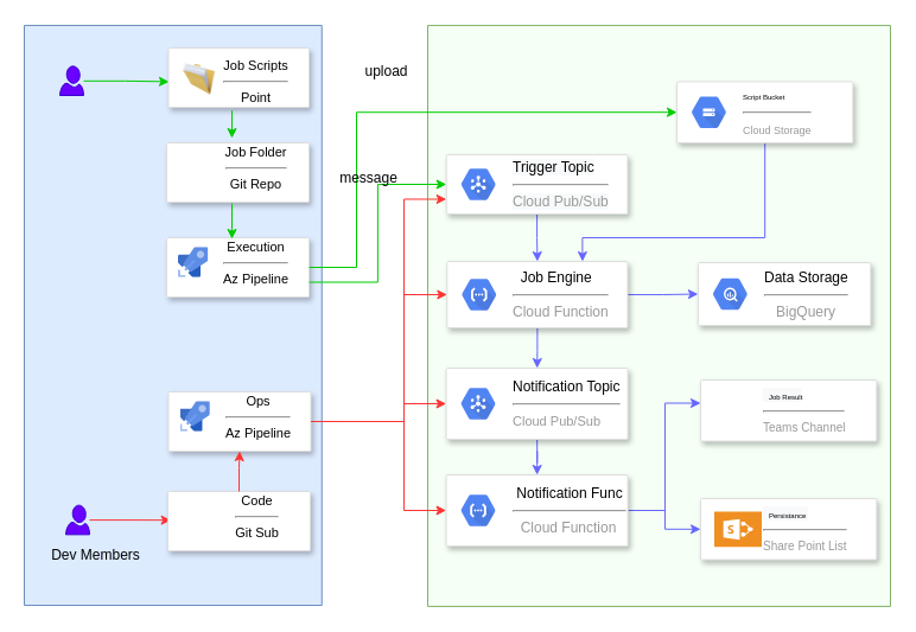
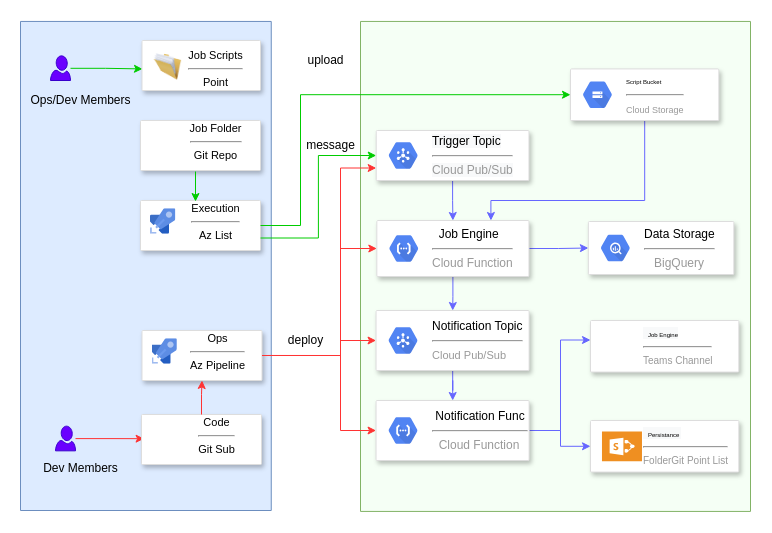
+ <mxCell id="42" value="Ops/Dev Members" style="text;html=1;resizable=0;autosize=1;align=center;verticalAlign=middle;points=[];fillColor=none;strokeColor=none;rounded=0;" parent="1" vertex="1"><mxGeometry x="20" y="90" width="120" height="20" as="geometry" /></mxCell>
- <mxCell id="59" style="edgeStyle=orthogonalEdgeStyle;rounded=0;orthogonalLoop=1;jettySize=auto;html=1;fontSize=11;strokeColor=#00CC00;" parent="1" source="31" target="27" edge="1"><mxGeometry relative="1" as="geometry" /></mxCell>
- <mxCell id="45" value="message" style="text;html=1;resizable=0;autosize=1;align=center;verticalAlign=middle;points=[];fillColor=none;strokeColor=none;rounded=0;" parent="1" vertex="1"><mxGeometry x="280" y="140" width="60" height="20" as="geometry" /></mxCell>
+ <mxCell id="45" value="message" style="text;html=1;resizable=0;autosize=1;align=center;verticalAlign=middle;points=[];fillColor=none;strokeColor=none;rounded=0;" parent="1" vertex="1"><mxGeometry x="300" y="135" width="60" height="20" as="geometry" /></mxCell>
- <mxCell id="39" value="&lt;blockquote style=&quot;margin: 0 0 0 40px ; border: none ; padding: 0px&quot;&gt;&lt;span style=&quot;font-size: 11px&quot;&gt;Execution&lt;/span&gt;&lt;/blockquote&gt;&lt;blockquote style=&quot;margin: 0 0 0 40px ; border: none ; padding: 0px&quot;&gt;&lt;font style=&quot;font-size: 11px&quot;&gt;&lt;hr&gt;Az Pipeline&lt;/font&gt;&lt;/blockquote&gt;" style="text;html=1;resizable=0;autosize=1;align=center;verticalAlign=middle;points=[];fillColor=none;strokeColor=none;rounded=0;" parent="37" vertex="1"><mxGeometry x="-5" y="-3.971" width="120" height="50" as="geometry" /></mxCell>
+ <mxCell id="39" value="&lt;blockquote style=&quot;margin: 0 0 0 40px ; border: none ; padding: 0px&quot;&gt;&lt;span style=&quot;font-size: 11px&quot;&gt;Execution&lt;/span&gt;&lt;/blockquote&gt;&lt;blockquote style=&quot;margin: 0 0 0 40px ; border: none ; padding: 0px&quot;&gt;&lt;font style=&quot;font-size: 11px&quot;&gt;&lt;hr&gt;Az List&lt;/font&gt;&lt;/blockquote&gt;" style="text;html=1;resizable=0;autosize=1;align=center;verticalAlign=middle;points=[];fillColor=none;strokeColor=none;rounded=0;" parent="37" vertex="1"><mxGeometry x="-5" y="-3.971" width="120" height="50" as="geometry" /></mxCell>
+ <mxCell id="58" value="deploy" style="text;html=1;resizable=0;autosize=1;align=center;verticalAlign=middle;points=[];fillColor=none;strokeColor=none;rounded=0;" parent="1" vertex="1"><mxGeometry x="280" y="330" width="50" height="20" as="geometry" /></mxCell>
- <mxCell id="64" value="&lt;font color=&quot;#000000&quot; style=&quot;font-family: &amp;#34;helvetica&amp;#34; ; font-style: normal ; font-weight: 400 ; letter-spacing: normal ; text-align: left ; text-indent: 0px ; text-transform: none ; word-spacing: 0px ; background-color: rgb(248 , 249 , 250)&quot;&gt;&lt;span style=&quot;font-size: 6px&quot;&gt;&amp;nbsp; &amp;nbsp;Job Result&lt;/span&gt;&lt;br&gt;&lt;/font&gt;&lt;hr style=&quot;color: rgb(153 , 153 , 153) ; font-family: &amp;#34;helvetica&amp;#34; ; font-size: 12px ; font-style: normal ; font-weight: 400 ; letter-spacing: normal ; text-align: left ; text-indent: 0px ; text-transform: none ; word-spacing: 0px ; background-color: rgb(248 , 249 , 250)&quot;&gt;&lt;font color=&quot;#999999&quot; face=&quot;helvetica&quot; size=&quot;1&quot;&gt;Teams Channel&lt;/font&gt;" style="text;whiteSpace=wrap;html=1;fontSize=11;" parent="61" vertex="1"><mxGeometry x="51.48" y="5.684e-14" width="100" height="60" as="geometry" /></mxCell>
+ <mxCell id="64" value="&lt;font color=&quot;#000000&quot; style=&quot;font-family: &amp;#34;helvetica&amp;#34; ; font-style: normal ; font-weight: 400 ; letter-spacing: normal ; text-align: left ; text-indent: 0px ; text-transform: none ; word-spacing: 0px ; background-color: rgb(248 , 249 , 250)&quot;&gt;&lt;span style=&quot;font-size: 6px&quot;&gt;&amp;nbsp; &amp;nbsp;Job Engine&lt;/span&gt;&lt;br&gt;&lt;/font&gt;&lt;hr style=&quot;color: rgb(153 , 153 , 153) ; font-family: &amp;#34;helvetica&amp;#34; ; font-size: 12px ; font-style: normal ; font-weight: 400 ; letter-spacing: normal ; text-align: left ; text-indent: 0px ; text-transform: none ; word-spacing: 0px ; background-color: rgb(248 , 249 , 250)&quot;&gt;&lt;font color=&quot;#999999&quot; face=&quot;helvetica&quot; size=&quot;1&quot;&gt;Teams Channel&lt;/font&gt;" style="text;whiteSpace=wrap;html=1;fontSize=11;" parent="61" vertex="1"><mxGeometry x="51.48" y="5.684e-14" width="100" height="60" as="geometry" /></mxCell>
- <mxCell id="67" value="&lt;font color=&quot;#000000&quot; style=&quot;font-family: &amp;#34;helvetica&amp;#34; ; font-style: normal ; font-weight: 400 ; letter-spacing: normal ; text-align: left ; text-indent: 0px ; text-transform: none ; word-spacing: 0px ; background-color: rgb(248 , 249 , 250)&quot;&gt;&lt;span style=&quot;font-size: 6px&quot;&gt;&amp;nbsp; &amp;nbsp;Persistance&amp;nbsp;&lt;/span&gt;&lt;br&gt;&lt;/font&gt;&lt;hr style=&quot;color: rgb(153 , 153 , 153) ; font-family: &amp;#34;helvetica&amp;#34; ; font-size: 12px ; font-style: normal ; font-weight: 400 ; letter-spacing: normal ; text-align: left ; text-indent: 0px ; text-transform: none ; word-spacing: 0px ; background-color: rgb(248 , 249 , 250)&quot;&gt;&lt;font color=&quot;#999999&quot; face=&quot;helvetica&quot; size=&quot;1&quot;&gt;Share Point List&lt;/font&gt;" style="text;whiteSpace=wrap;html=1;fontSize=11;" parent="65" vertex="1"><mxGeometry x="51.48" y="5.684e-14" width="100" height="60" as="geometry" /></mxCell>
+ <mxCell id="67" value="&lt;font color=&quot;#000000&quot; style=&quot;font-family: &amp;#34;helvetica&amp;#34; ; font-style: normal ; font-weight: 400 ; letter-spacing: normal ; text-align: left ; text-indent: 0px ; text-transform: none ; word-spacing: 0px ; background-color: rgb(248 , 249 , 250)&quot;&gt;&lt;span style=&quot;font-size: 6px&quot;&gt;&amp;nbsp; &amp;nbsp;Persistance&amp;nbsp;&lt;/span&gt;&lt;br&gt;&lt;/font&gt;&lt;hr style=&quot;color: rgb(153 , 153 , 153) ; font-family: &amp;#34;helvetica&amp;#34; ; font-size: 12px ; font-style: normal ; font-weight: 400 ; letter-spacing: normal ; text-align: left ; text-indent: 0px ; text-transform: none ; word-spacing: 0px ; background-color: rgb(248 , 249 , 250)&quot;&gt;&lt;font color=&quot;#999999&quot; face=&quot;helvetica&quot; size=&quot;1&quot;&gt;FolderGit Point List&lt;/font&gt;" style="text;whiteSpace=wrap;html=1;fontSize=11;" parent="65" vertex="1"><mxGeometry x="51.48" y="5.684e-14" width="100" height="60" as="geometry" /></mxCell>
